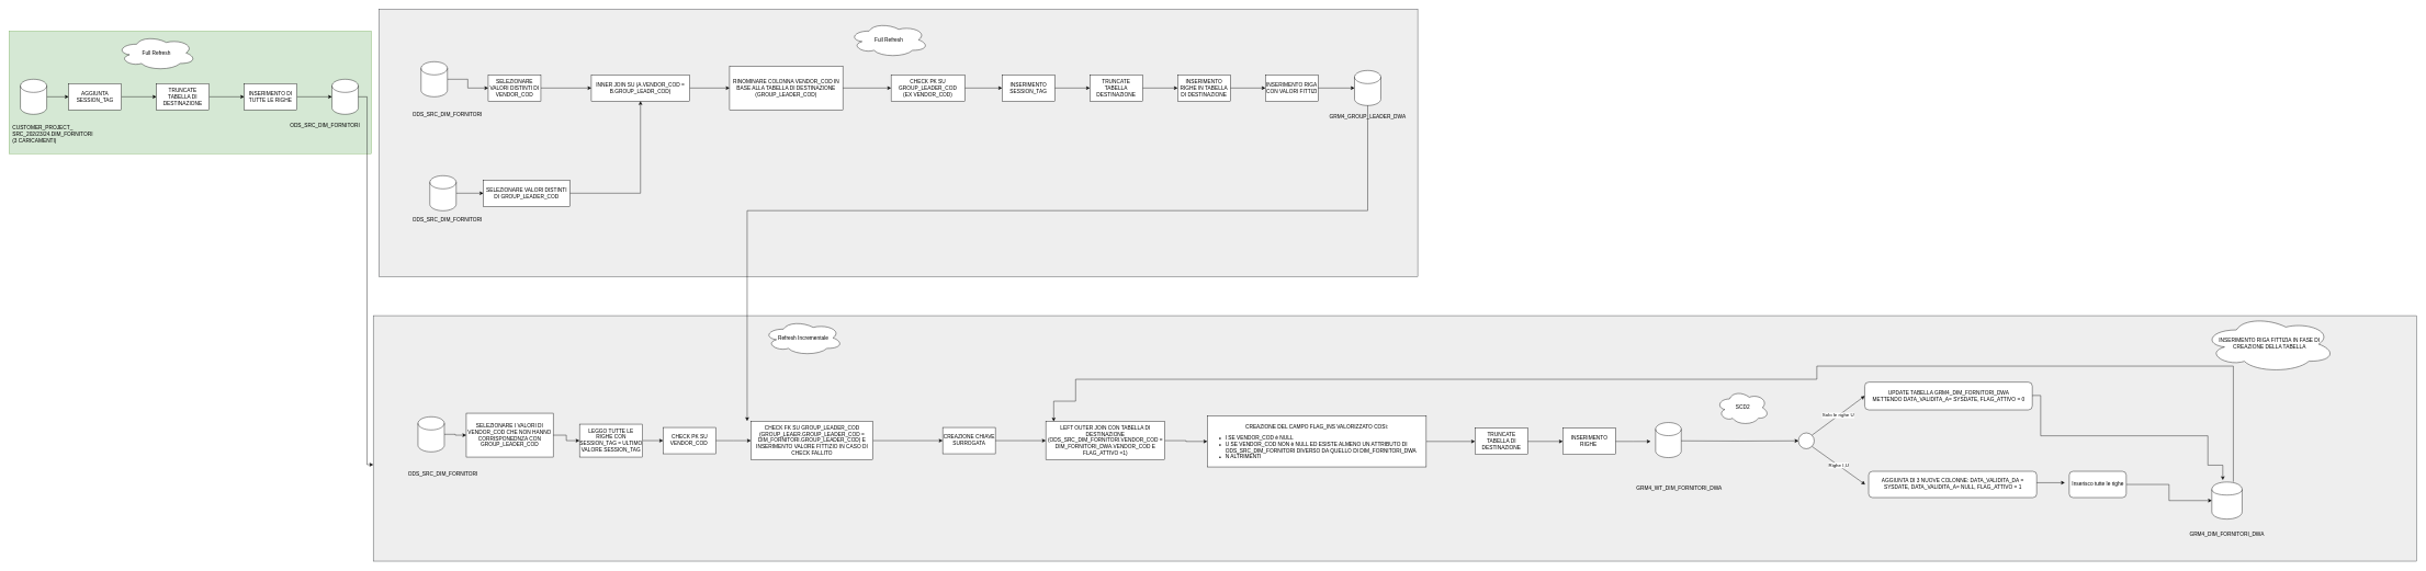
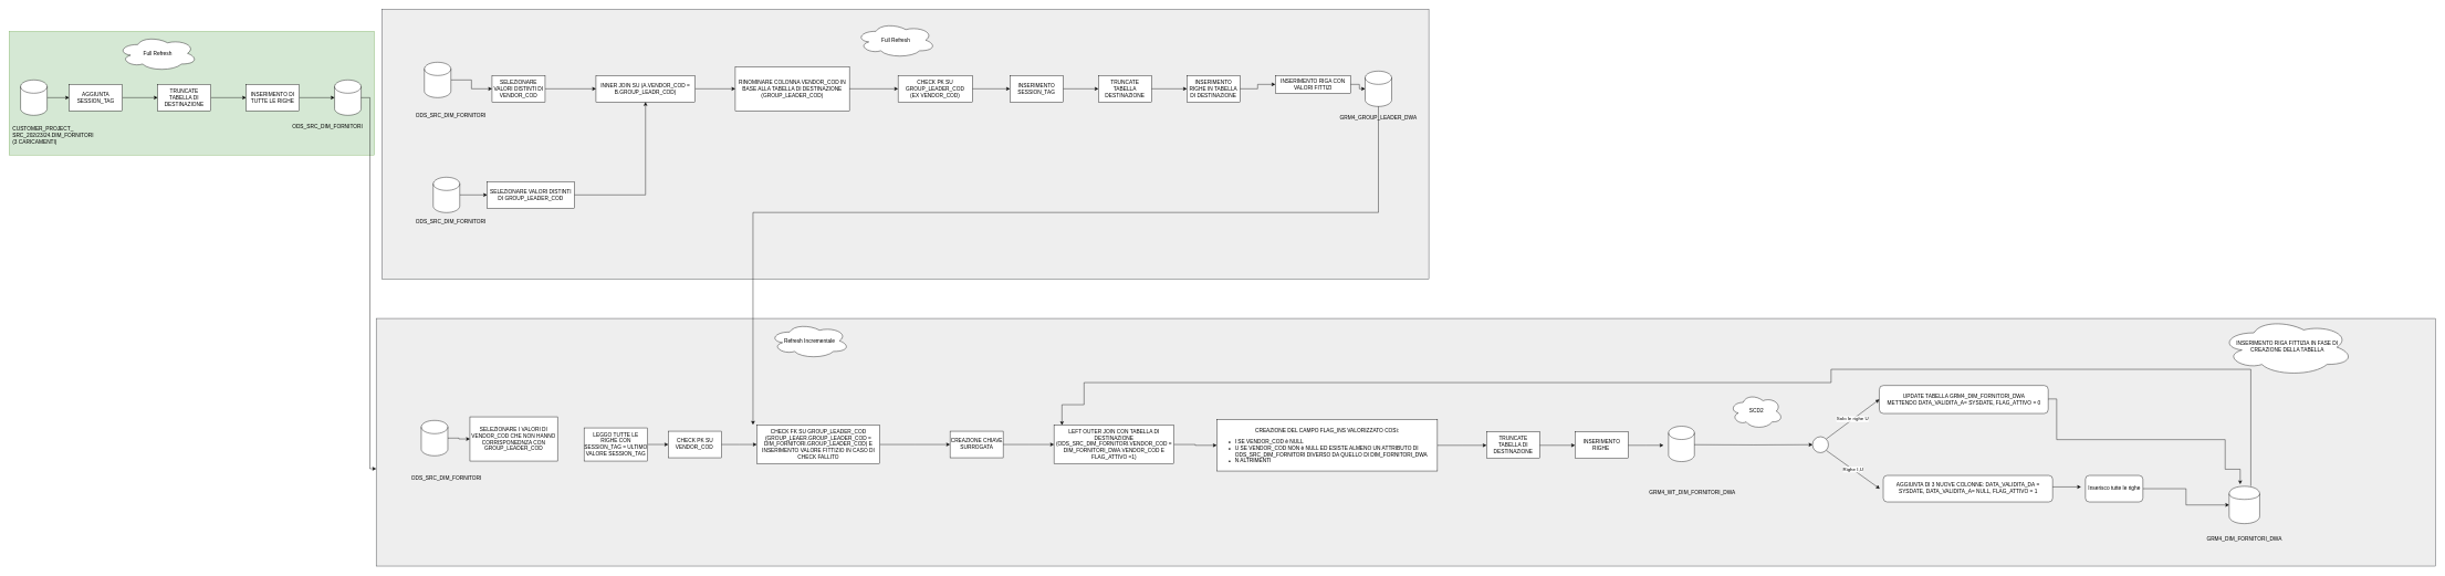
- <mxCell id="78" value="INSERIMENTO RIGA CON VALORI FITTIZI" style="whiteSpace=wrap;html=1;" vertex="1" parent="1"><mxGeometry x="2883" y="170" width="120" height="60" as="geometry" /></mxCell>
+ <mxCell id="78" value="INSERIMENTO RIGA CON VALORI FITTIZI" style="whiteSpace=wrap;html=1;" vertex="1" parent="1"><mxGeometry x="2883" y="170" width="170" height="40" as="geometry" /></mxCell>
- <mxCell id="83" value="" style="edgeStyle=orthogonalEdgeStyle;rounded=0;orthogonalLoop=1;jettySize=auto;html=1;" edge="1" parent="1" source="84" target="19"><mxGeometry relative="1" as="geometry" /></mxCell>
